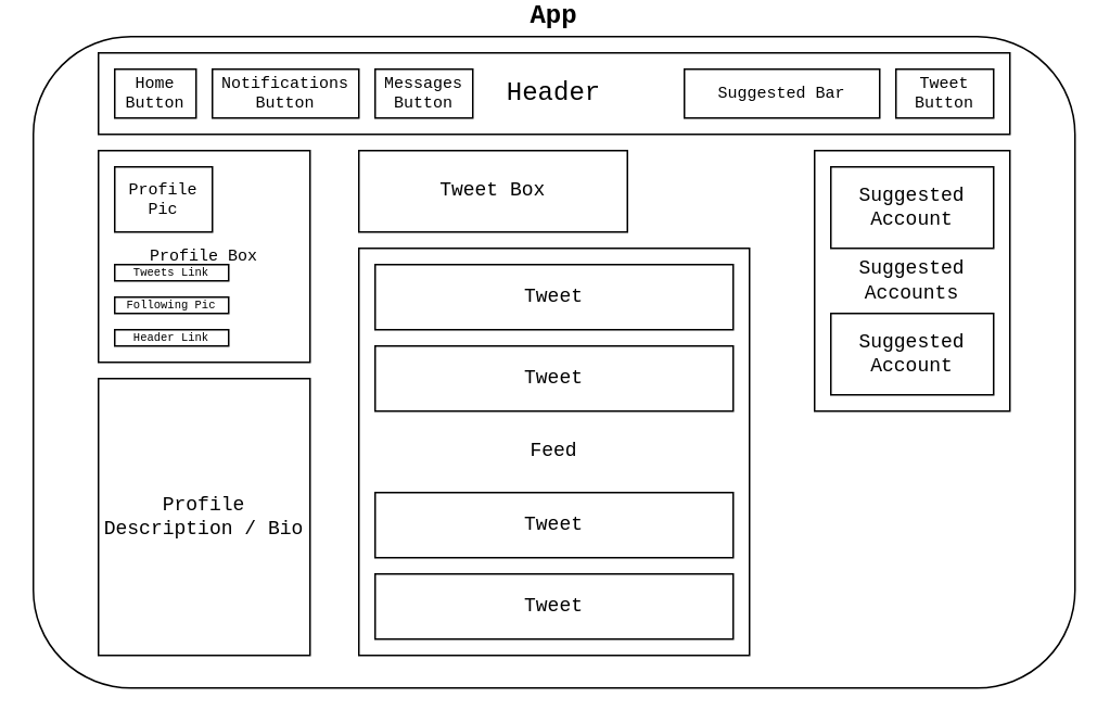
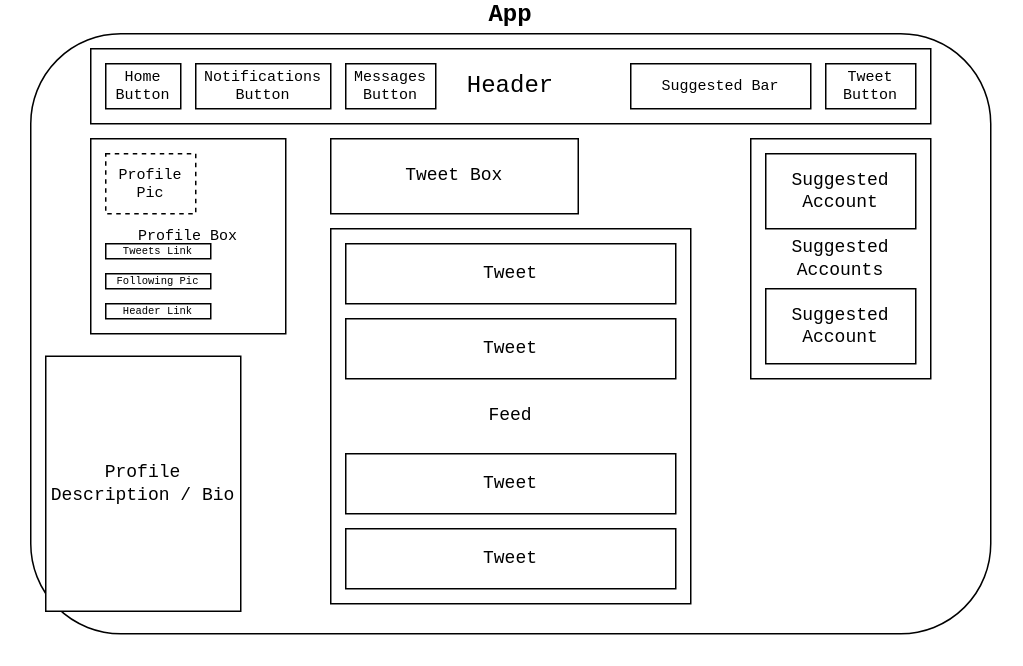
- <mxCell id="10" value="Profile Pic" style="rounded=0;whiteSpace=wrap;html=1;fontFamily=Courier New;fontSize=10;" vertex="1" parent="1"><mxGeometry x="70" y="100" width="60" height="40" as="geometry" /></mxCell>
+ <mxCell id="10" value="Profile Pic" style="rounded=0;whiteSpace=wrap;html=1;fontFamily=Courier New;fontSize=10;dashed=1;" vertex="1" parent="1"><mxGeometry x="70" y="100" width="60" height="40" as="geometry" /></mxCell>
- <mxCell id="14" value="Profile Description / Bio" style="rounded=0;whiteSpace=wrap;html=1;fontFamily=Courier New;fontSize=12;" vertex="1" parent="1"><mxGeometry x="60" y="230" width="130" height="170" as="geometry" /></mxCell>
+ <mxCell id="14" value="Profile Description / Bio" style="rounded=0;whiteSpace=wrap;html=1;fontFamily=Courier New;fontSize=12;" vertex="1" parent="1"><mxGeometry x="30" y="235" width="130" height="170" as="geometry" /></mxCell>
